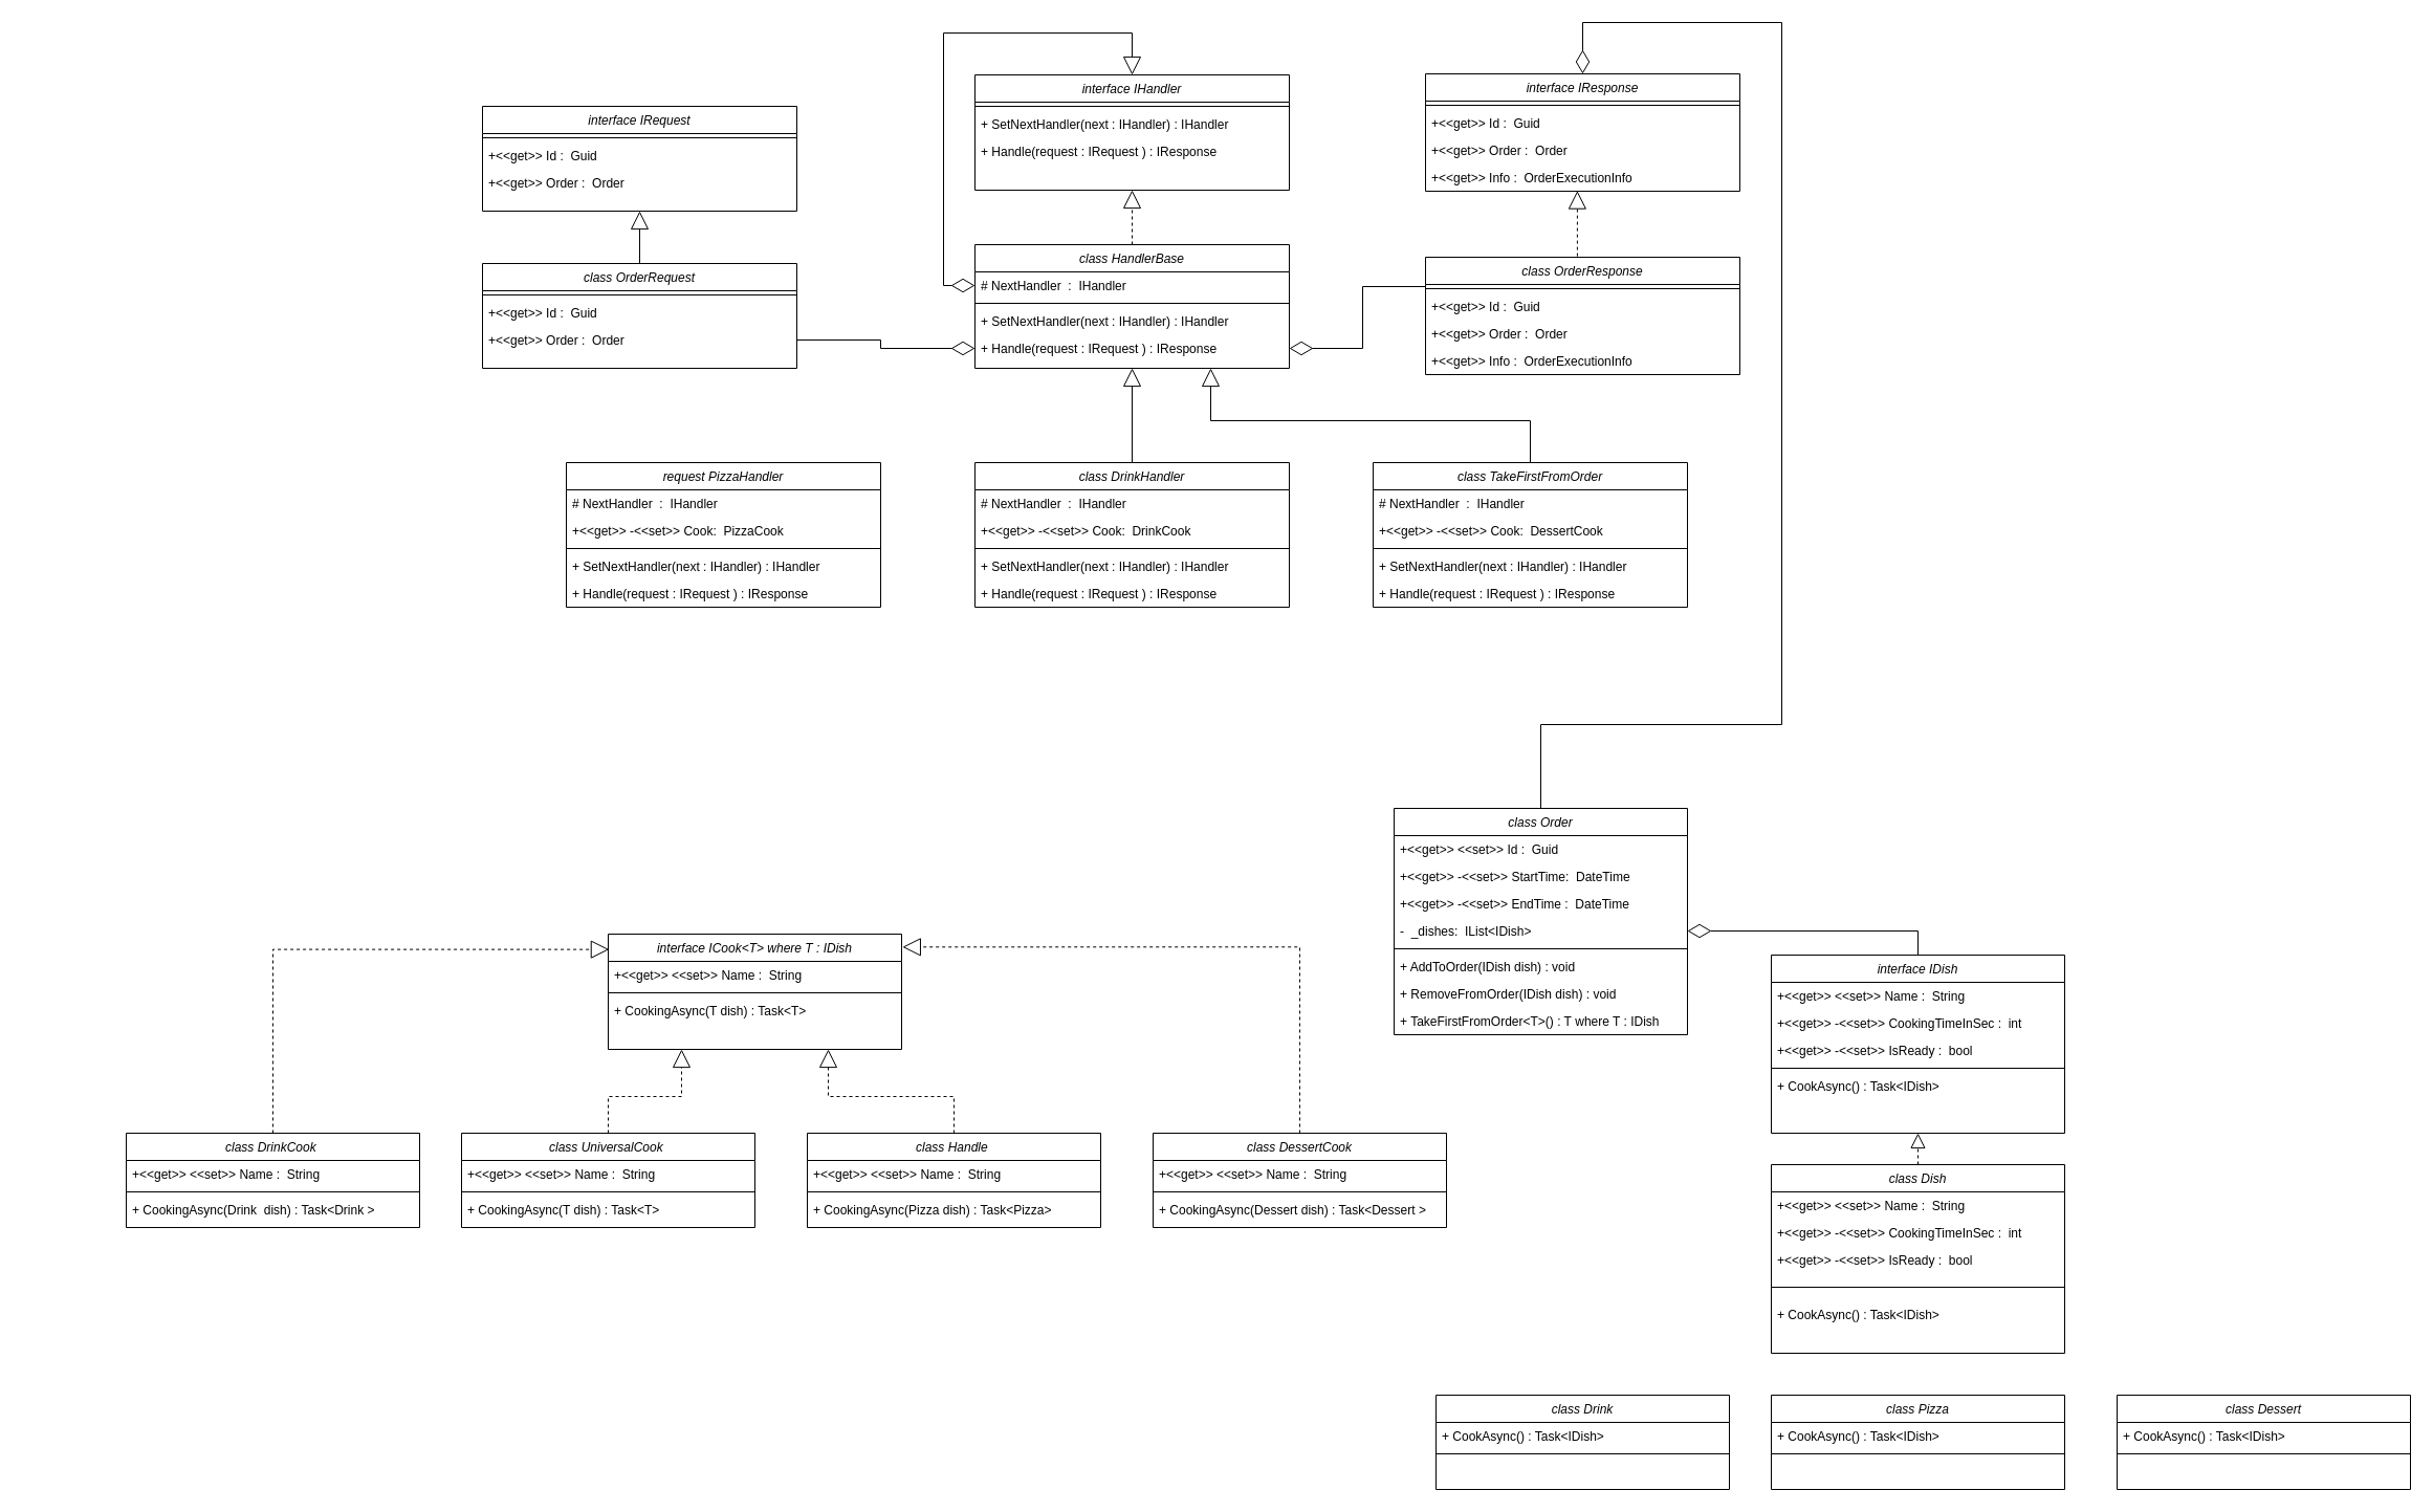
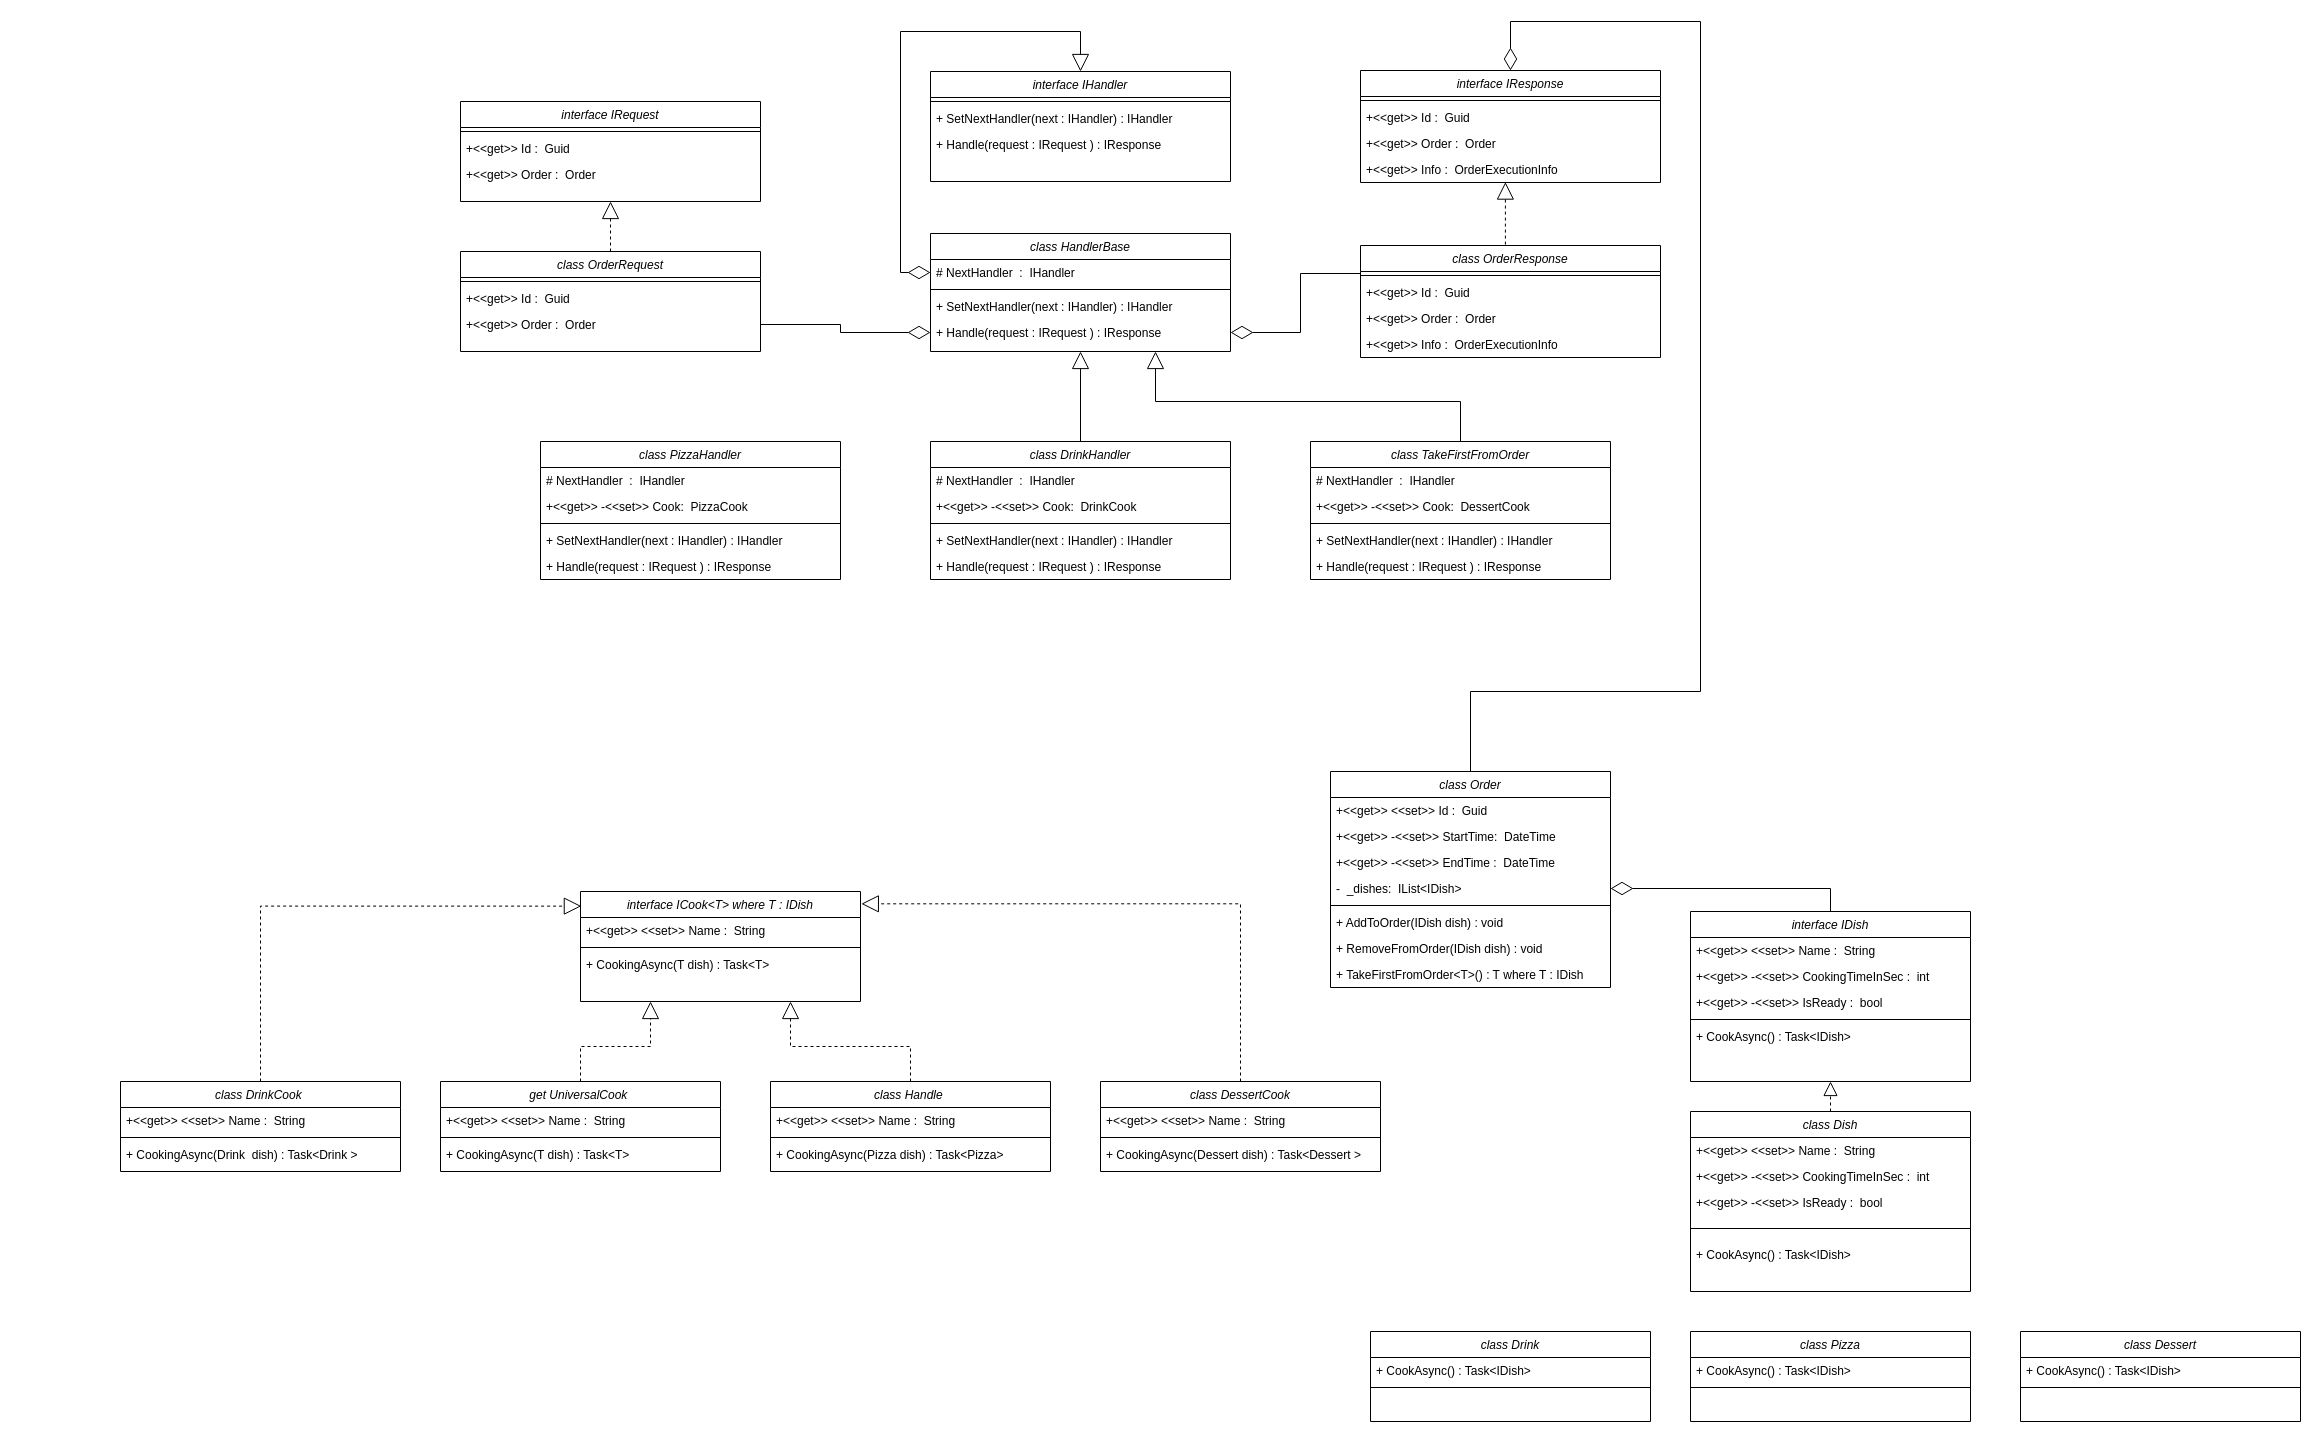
- <mxCell id="85" style="edgeStyle=orthogonalEdgeStyle;rounded=0;orthogonalLoop=1;jettySize=auto;html=1;exitX=0.5;exitY=0;exitDx=0;exitDy=0;entryX=0.5;entryY=1;entryDx=0;entryDy=0;dashed=1;endArrow=block;endFill=0;endSize=15;" edge="1" parent="1" source="86" target="60"><mxGeometry relative="1" as="geometry" /></mxCell>
- <mxCell id="73" style="edgeStyle=orthogonalEdgeStyle;rounded=0;orthogonalLoop=1;jettySize=auto;html=1;exitX=0.5;exitY=0;exitDx=0;exitDy=0;entryX=0.5;entryY=1;entryDx=0;entryDy=0;endSize=15;dashed=0;endArrow=block;endFill=0;" edge="1" parent="1" source="74" target="64"><mxGeometry relative="1" as="geometry" /></mxCell>
+ <mxCell id="73" style="edgeStyle=orthogonalEdgeStyle;rounded=0;orthogonalLoop=1;jettySize=auto;html=1;exitX=0.5;exitY=0;exitDx=0;exitDy=0;entryX=0.5;entryY=1;entryDx=0;entryDy=0;endSize=15;dashed=1;endArrow=block;endFill=0;" edge="1" parent="1" source="74" target="64"><mxGeometry relative="1" as="geometry" /></mxCell>
- <mxCell id="92" value="request PizzaHandler" style="swimlane;fontStyle=2;align=center;verticalAlign=top;childLayout=stackLayout;horizontal=1;startSize=26;horizontalStack=0;resizeParent=1;resizeLast=0;collapsible=1;marginBottom=0;rounded=0;shadow=0;strokeWidth=1;" vertex="1" parent="1"><mxGeometry x="540" y="440" width="300" height="138" as="geometry"><mxRectangle x="230" y="140" width="160" height="26" as="alternateBounds" /></mxGeometry></mxCell>
+ <mxCell id="92" value="class PizzaHandler" style="swimlane;fontStyle=2;align=center;verticalAlign=top;childLayout=stackLayout;horizontal=1;startSize=26;horizontalStack=0;resizeParent=1;resizeLast=0;collapsible=1;marginBottom=0;rounded=0;shadow=0;strokeWidth=1;" vertex="1" parent="1"><mxGeometry x="540" y="440" width="300" height="138" as="geometry"><mxRectangle x="230" y="140" width="160" height="26" as="alternateBounds" /></mxGeometry></mxCell>
- <mxCell id="46" value="class UniversalCook " style="swimlane;fontStyle=2;align=center;verticalAlign=top;childLayout=stackLayout;horizontal=1;startSize=26;horizontalStack=0;resizeParent=1;resizeLast=0;collapsible=1;marginBottom=0;rounded=0;shadow=0;strokeWidth=1;" vertex="1" parent="1"><mxGeometry x="440" y="1080" width="280" height="90" as="geometry"><mxRectangle x="230" y="140" width="160" height="26" as="alternateBounds" /></mxGeometry></mxCell>
+ <mxCell id="46" value="get UniversalCook " style="swimlane;fontStyle=2;align=center;verticalAlign=top;childLayout=stackLayout;horizontal=1;startSize=26;horizontalStack=0;resizeParent=1;resizeLast=0;collapsible=1;marginBottom=0;rounded=0;shadow=0;strokeWidth=1;" vertex="1" parent="1"><mxGeometry x="440" y="1080" width="280" height="90" as="geometry"><mxRectangle x="230" y="140" width="160" height="26" as="alternateBounds" /></mxGeometry></mxCell>
